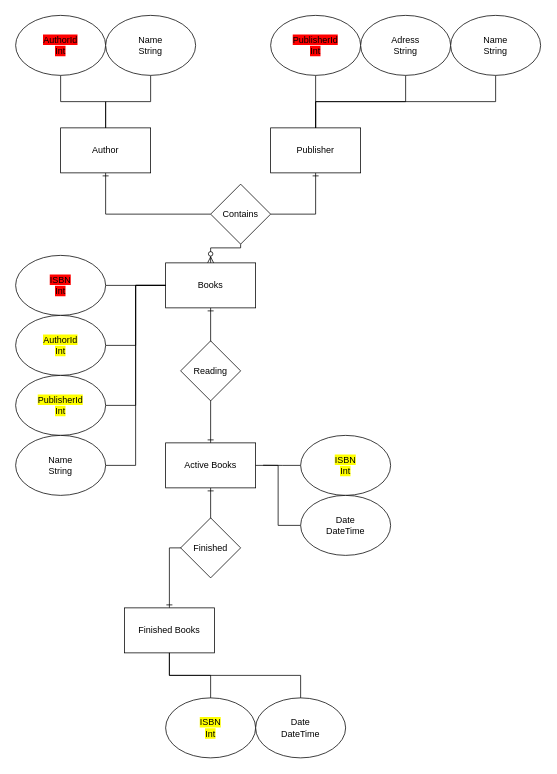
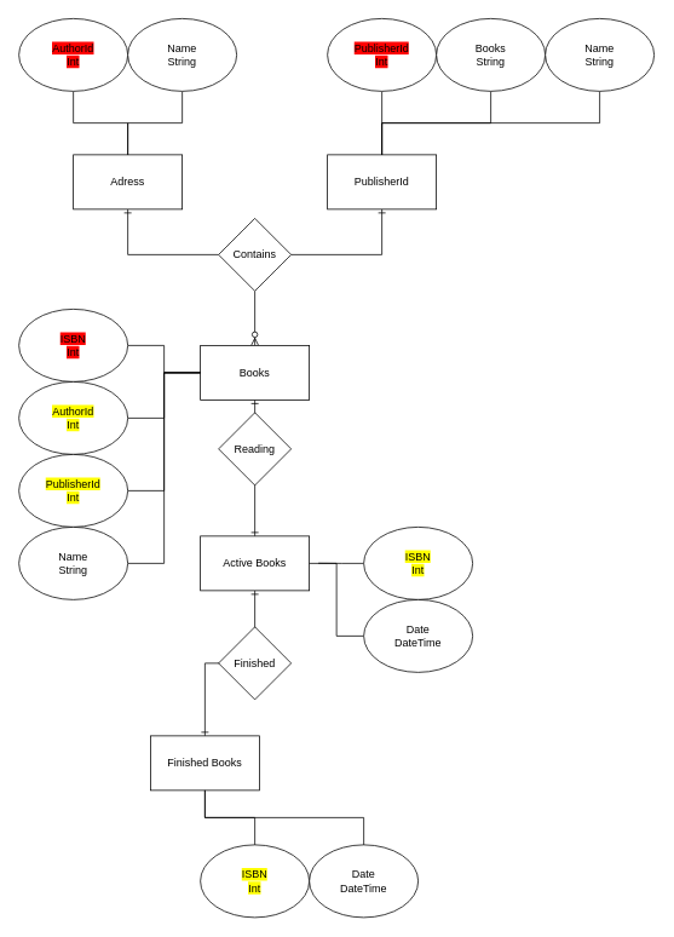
- <mxCell id="38" value="Adress&lt;br&gt;String&lt;br&gt;" style="ellipse;whiteSpace=wrap;html=1;" vertex="1" parent="1"><mxGeometry x="480" y="20" width="120" height="80" as="geometry" /></mxCell>
+ <mxCell id="38" value="Books&lt;br&gt;String&lt;br&gt;" style="ellipse;whiteSpace=wrap;html=1;" vertex="1" parent="1"><mxGeometry x="480" y="20" width="120" height="80" as="geometry" /></mxCell>
- <mxCell id="6" value="Author" style="rounded=0;whiteSpace=wrap;html=1;" vertex="1" parent="1"><mxGeometry x="80" y="170" width="120" height="60" as="geometry" /></mxCell>
+ <mxCell id="6" value="Adress" style="rounded=0;whiteSpace=wrap;html=1;" vertex="1" parent="1"><mxGeometry x="80" y="170" width="120" height="60" as="geometry" /></mxCell>
- <mxCell id="8" value="Publisher" style="rounded=0;whiteSpace=wrap;html=1;" vertex="1" parent="1"><mxGeometry x="360" y="170" width="120" height="60" as="geometry" /></mxCell>
+ <mxCell id="8" value="PublisherId" style="rounded=0;whiteSpace=wrap;html=1;" vertex="1" parent="1"><mxGeometry x="360" y="170" width="120" height="60" as="geometry" /></mxCell>
- <mxCell id="9" value="Contains" style="rhombus;whiteSpace=wrap;html=1;" vertex="1" parent="1"><mxGeometry x="280" y="245" width="80" height="80" as="geometry" /></mxCell>
+ <mxCell id="9" value="Contains" style="rhombus;whiteSpace=wrap;html=1;" vertex="1" parent="1"><mxGeometry x="240" y="240" width="80" height="80" as="geometry" /></mxCell>
- <mxCell id="4" value="Books" style="rounded=0;whiteSpace=wrap;html=1;" vertex="1" parent="1"><mxGeometry x="220" y="350" width="120" height="60" as="geometry" /></mxCell>
+ <mxCell id="4" value="Books" style="rounded=0;whiteSpace=wrap;html=1;" vertex="1" parent="1"><mxGeometry x="220" y="380" width="120" height="60" as="geometry" /></mxCell>
